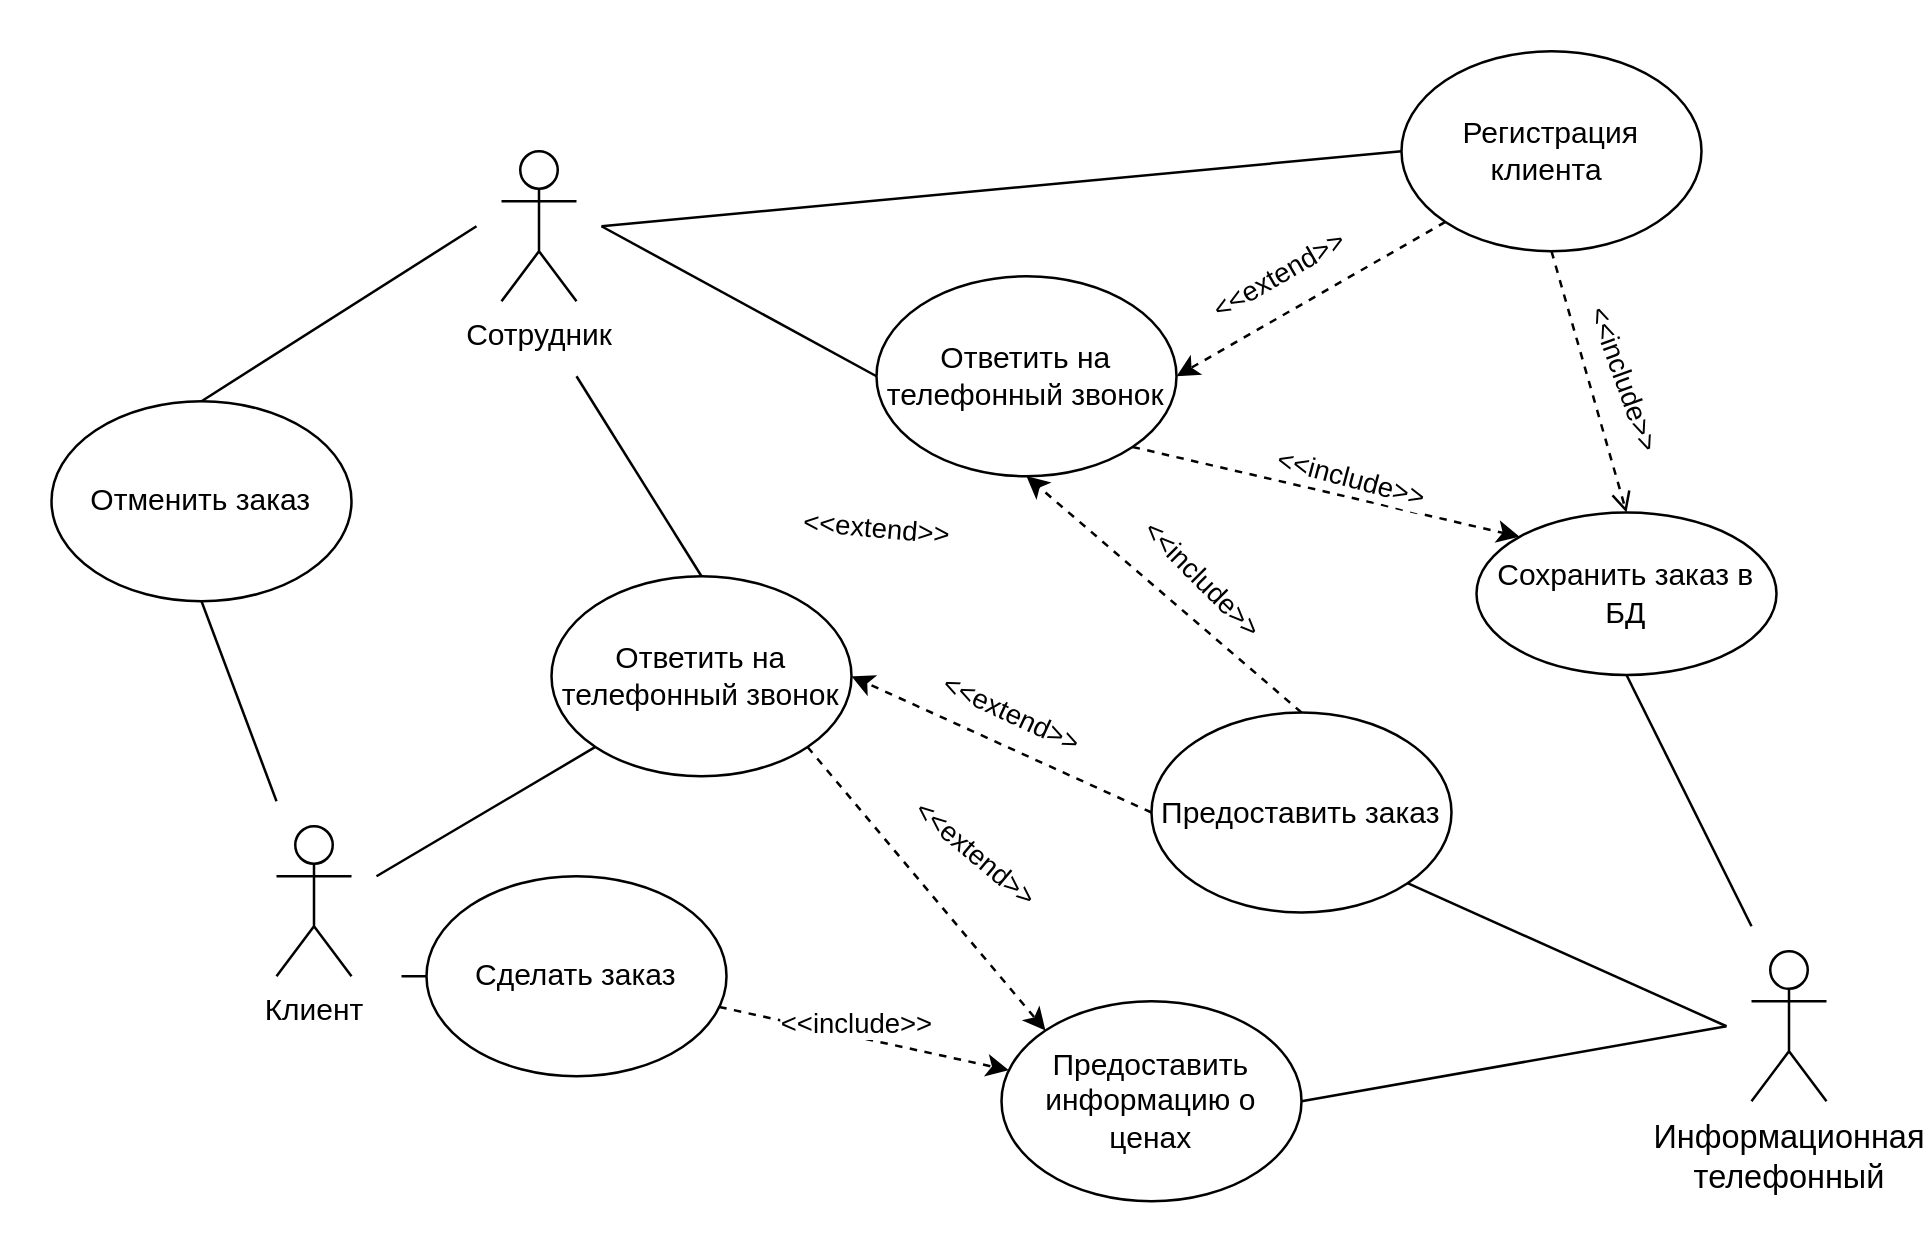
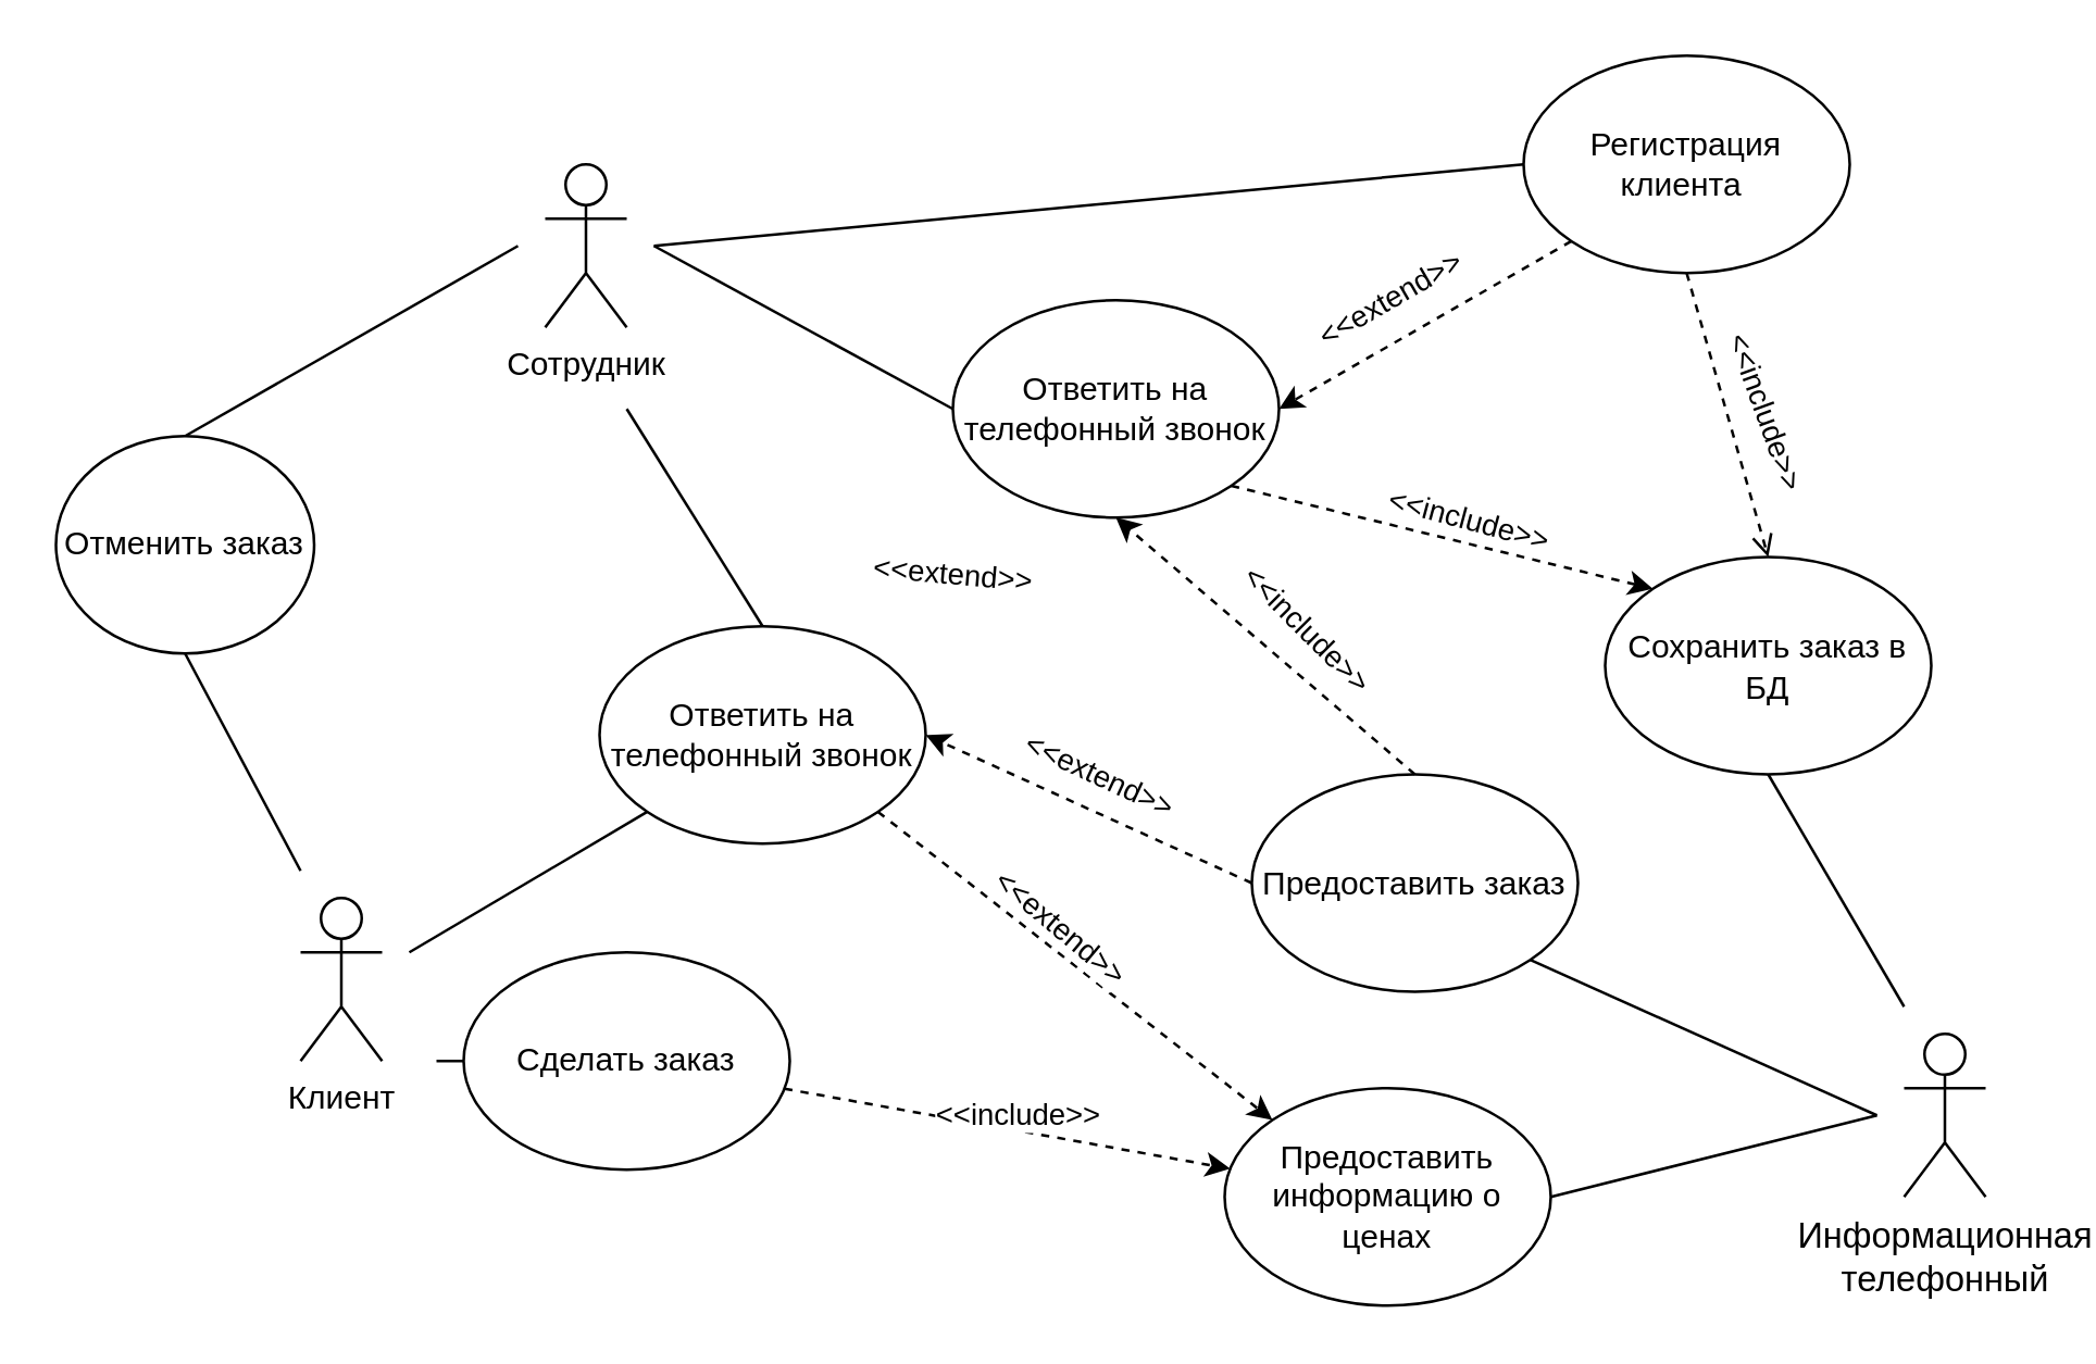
- <mxCell id="6" value="Отменить заказ" style="ellipse;whiteSpace=wrap;html=1;" vertex="1" parent="1"><mxGeometry x="20" y="160" width="120" height="80" as="geometry" /></mxCell>
+ <mxCell id="6" value="Отменить заказ" style="ellipse;whiteSpace=wrap;html=1;" vertex="1" parent="1"><mxGeometry x="20" y="160" width="95" height="80" as="geometry" /></mxCell>
- <mxCell id="13" value="Сохранить заказ в БД" style="ellipse;whiteSpace=wrap;html=1;" vertex="1" parent="1"><mxGeometry x="590" y="204.5" width="120" height="65" as="geometry" /></mxCell>
+ <mxCell id="13" value="Сохранить заказ в БД" style="ellipse;whiteSpace=wrap;html=1;" vertex="1" parent="1"><mxGeometry x="590" y="204.5" width="120" height="80" as="geometry" /></mxCell>
- <mxCell id="7" value="Предоставить информацию о ценах" style="ellipse;whiteSpace=wrap;html=1;" vertex="1" parent="1"><mxGeometry x="400" y="400" width="120" height="80" as="geometry" /></mxCell>
+ <mxCell id="7" value="Предоставить информацию о ценах" style="ellipse;whiteSpace=wrap;html=1;" vertex="1" parent="1"><mxGeometry x="450" y="400" width="120" height="80" as="geometry" /></mxCell>
